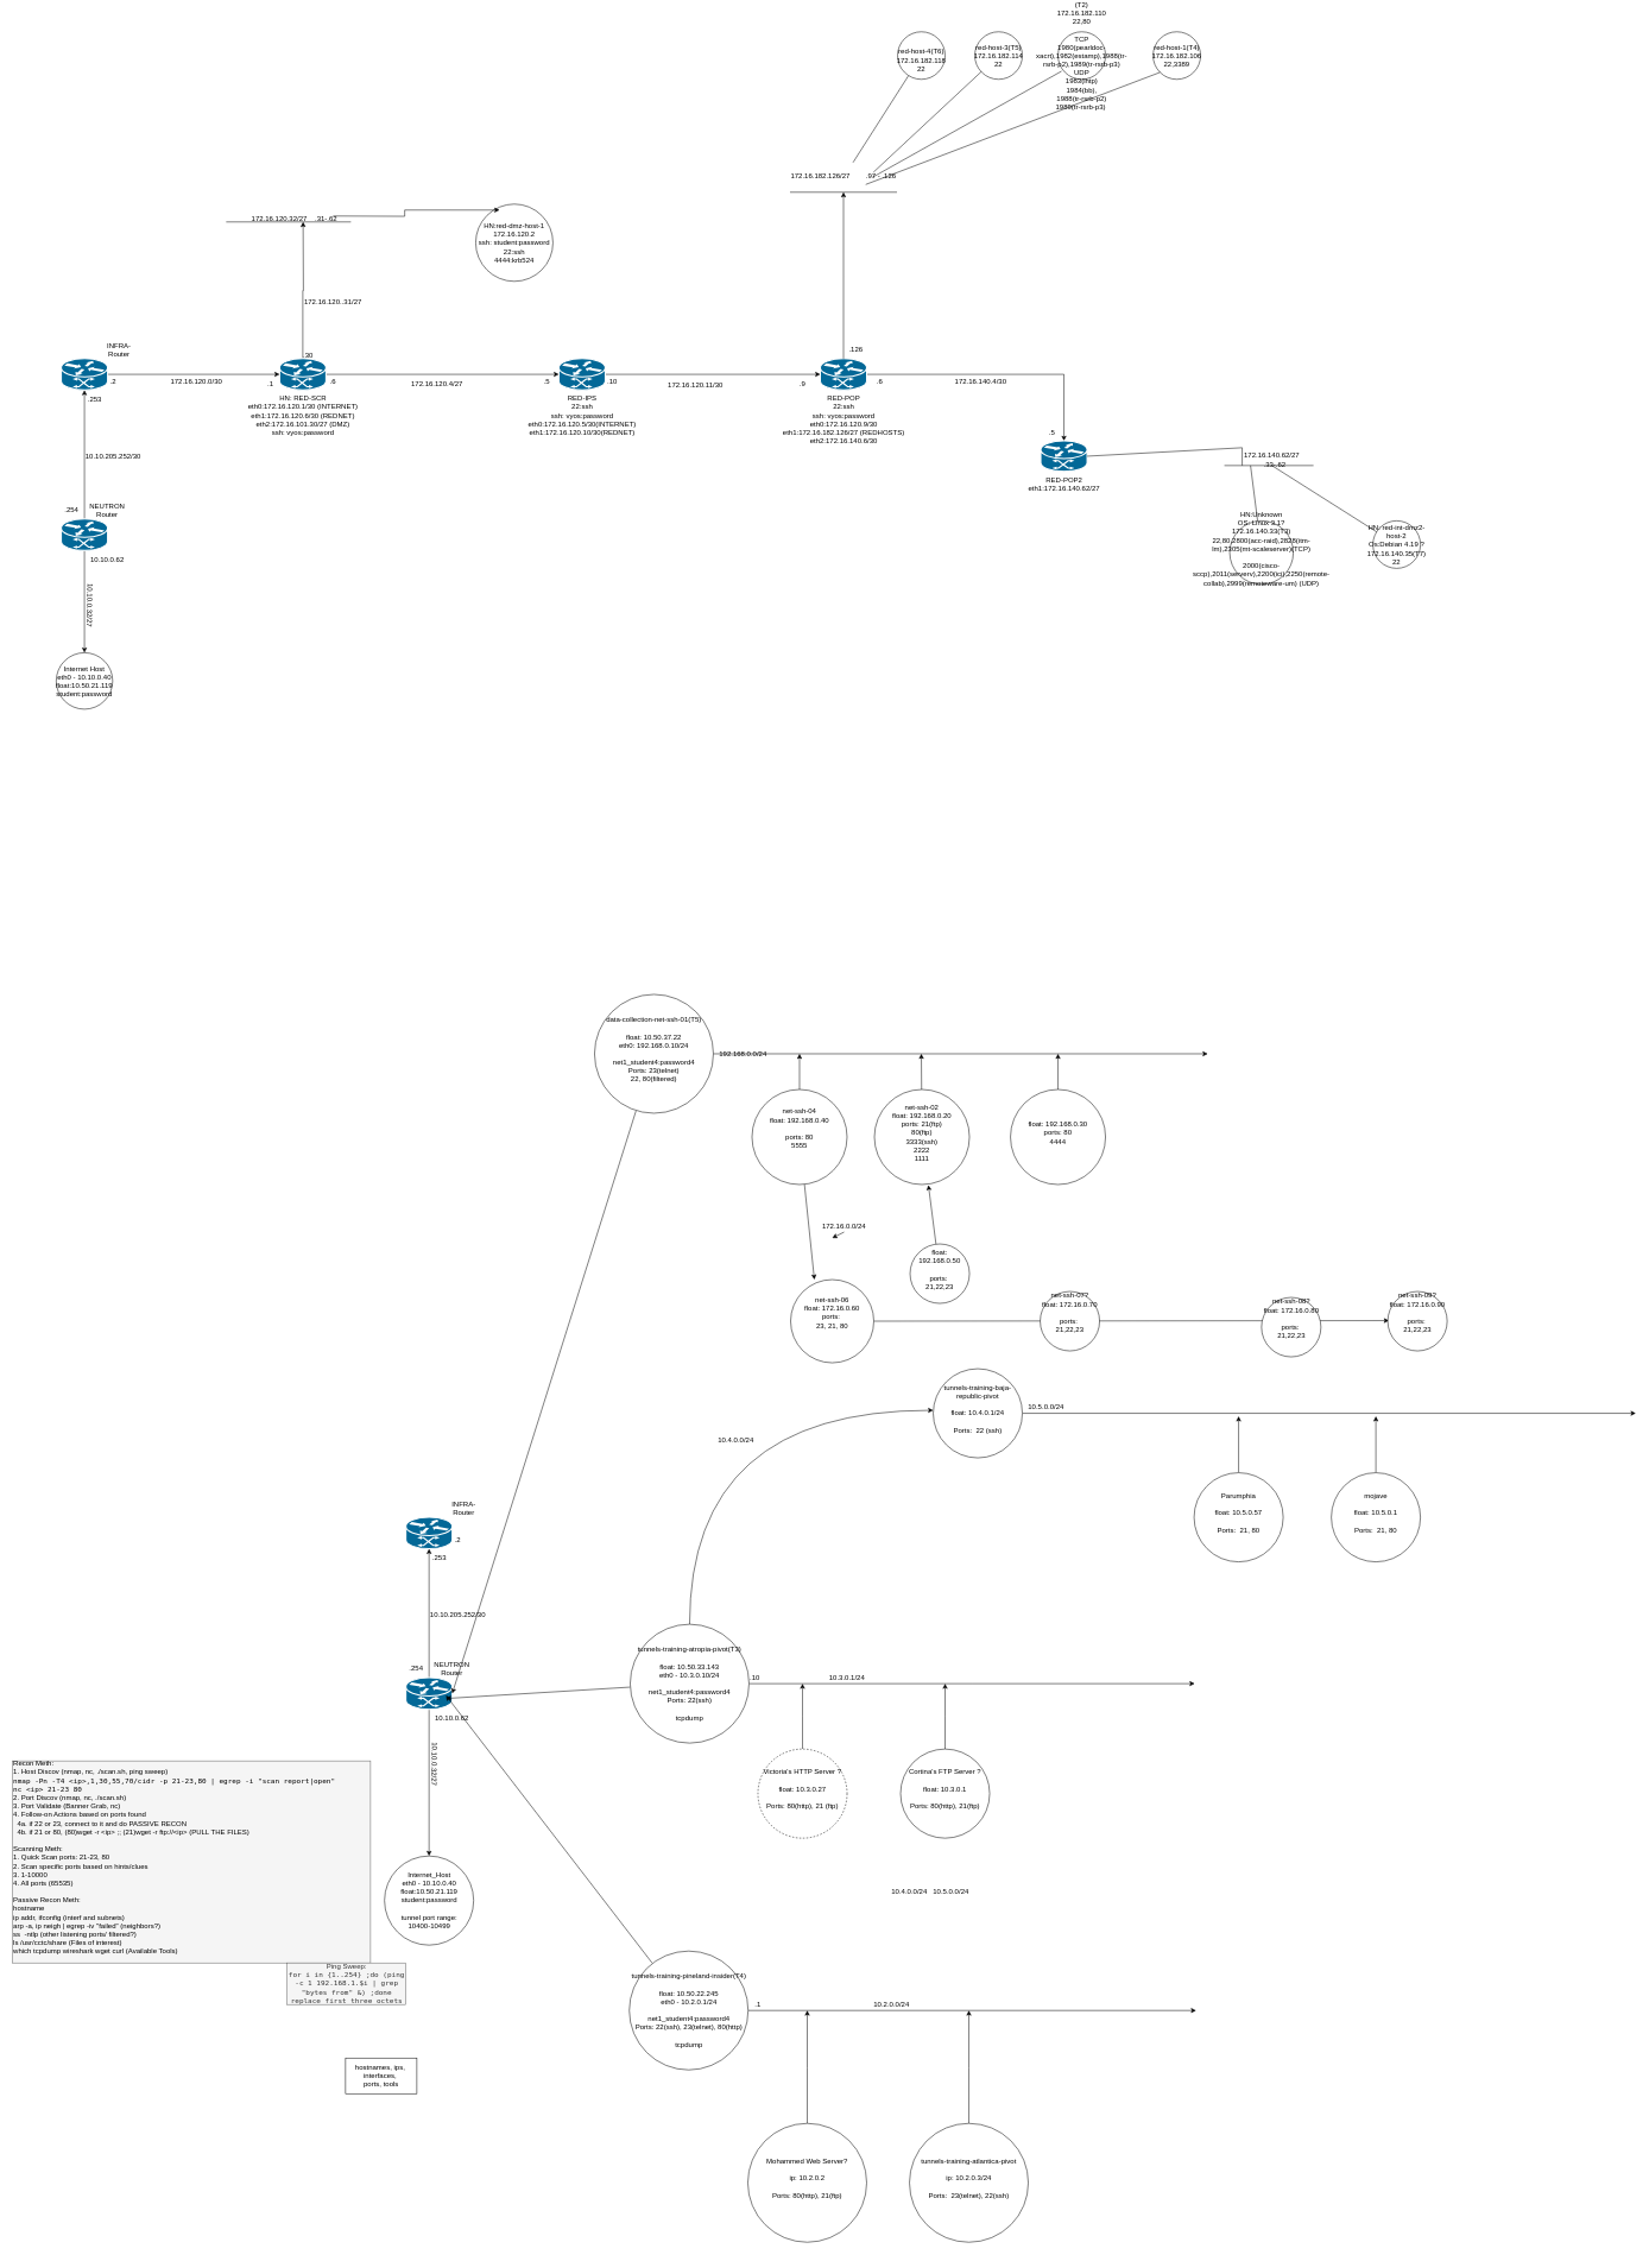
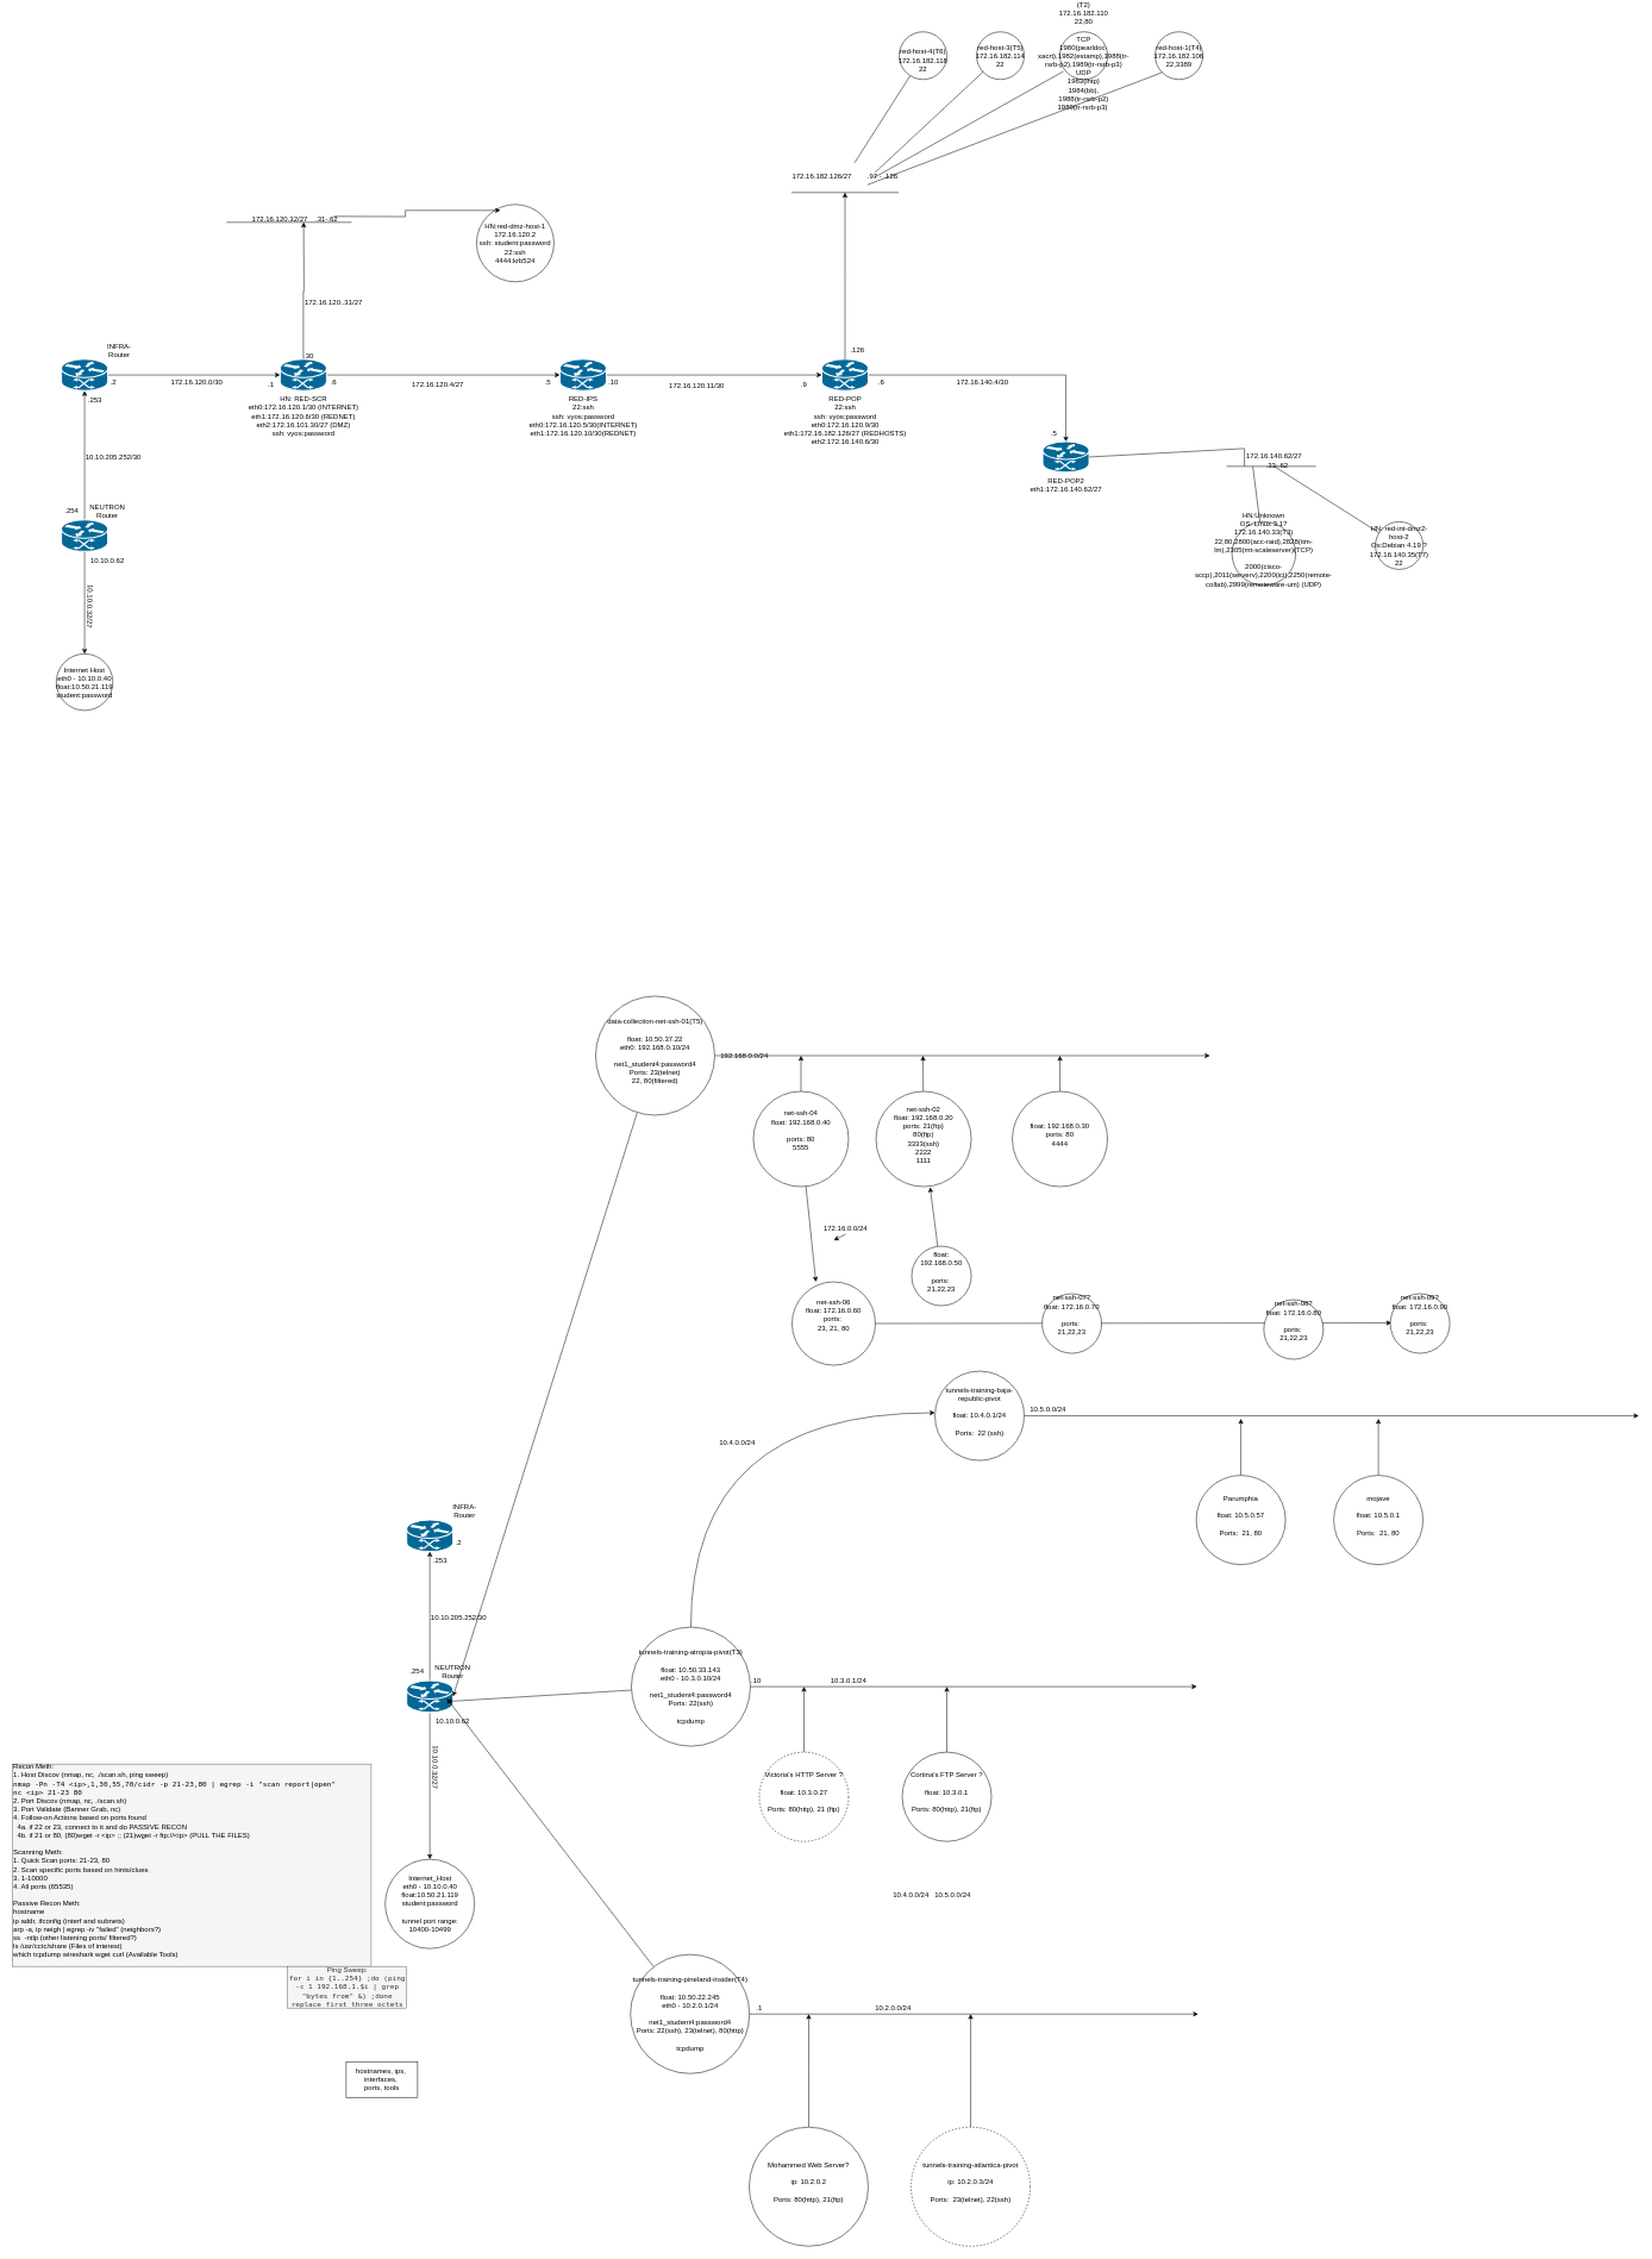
- <mxCell id="95" value="&lt;div&gt;tunnels-training-atlantica-pivot&lt;/div&gt;&lt;div&gt;&lt;br&gt;&lt;/div&gt;&lt;div&gt;ip: 10.2.0.3/24&lt;/div&gt;&lt;div&gt;&lt;br&gt;&lt;/div&gt;&lt;div&gt;Ports:&amp;nbsp; 23(telnet), 22(ssh)&lt;/div&gt;&lt;div&gt;&lt;br&gt;&lt;/div&gt;" style="ellipse;whiteSpace=wrap;html=1;aspect=fixed;" vertex="1" parent="1"><mxGeometry x="1530" y="3540" width="200" height="200" as="geometry" /></mxCell>
+ <mxCell id="95" value="&lt;div&gt;tunnels-training-atlantica-pivot&lt;/div&gt;&lt;div&gt;&lt;br&gt;&lt;/div&gt;&lt;div&gt;ip: 10.2.0.3/24&lt;/div&gt;&lt;div&gt;&lt;br&gt;&lt;/div&gt;&lt;div&gt;Ports:&amp;nbsp; 23(telnet), 22(ssh)&lt;/div&gt;&lt;div&gt;&lt;br&gt;&lt;/div&gt;" style="ellipse;whiteSpace=wrap;html=1;aspect=fixed;dashed=1;" vertex="1" parent="1"><mxGeometry x="1530" y="3540" width="200" height="200" as="geometry" /></mxCell>
